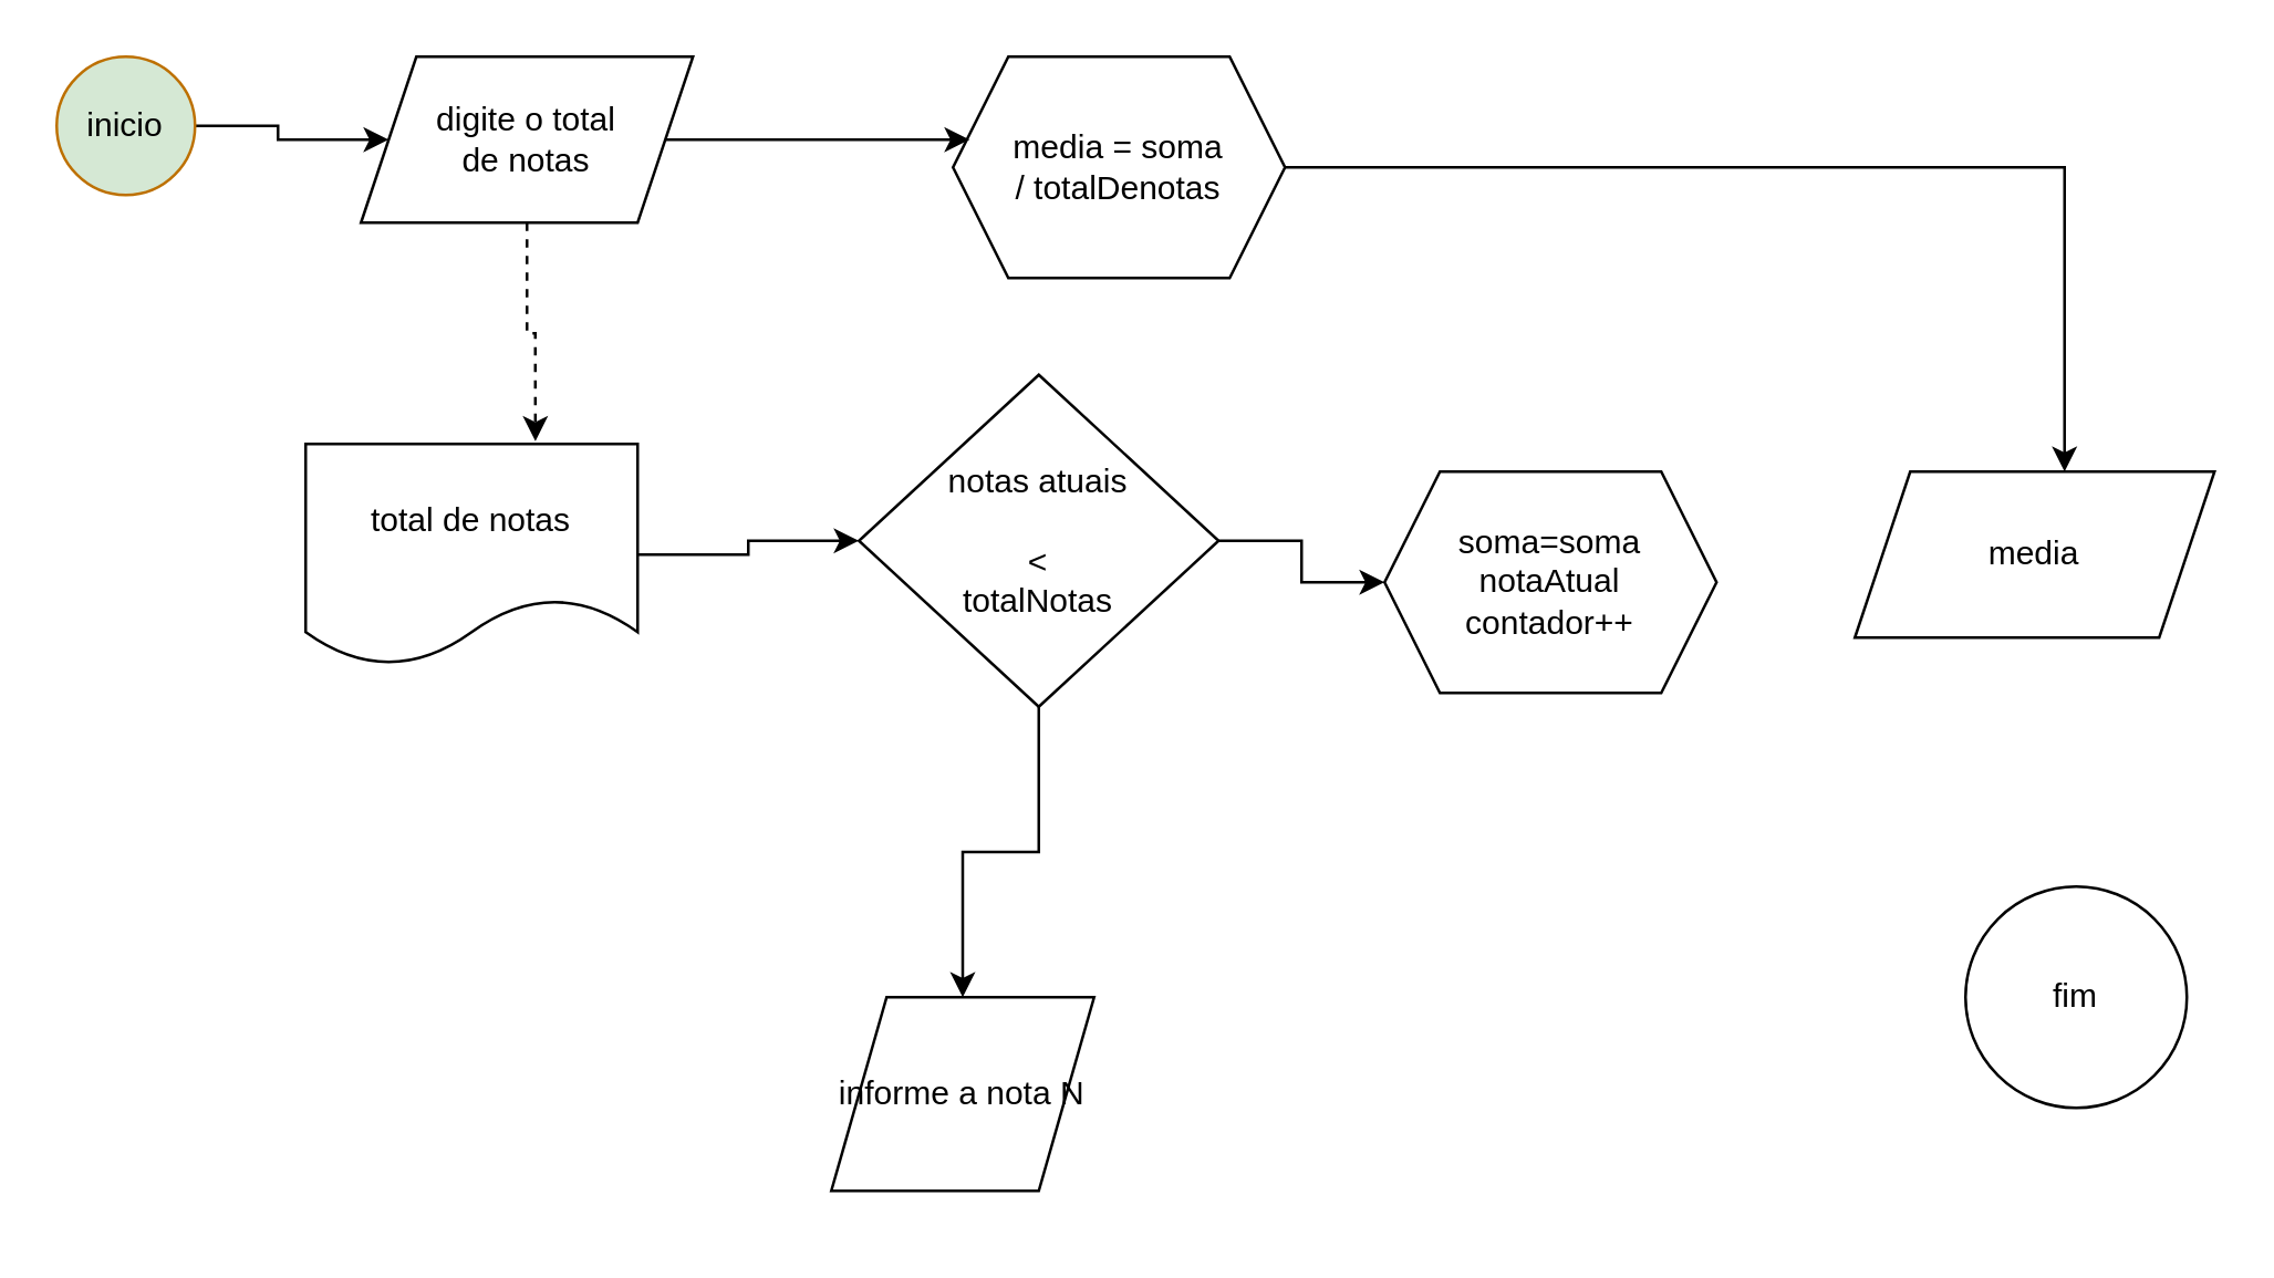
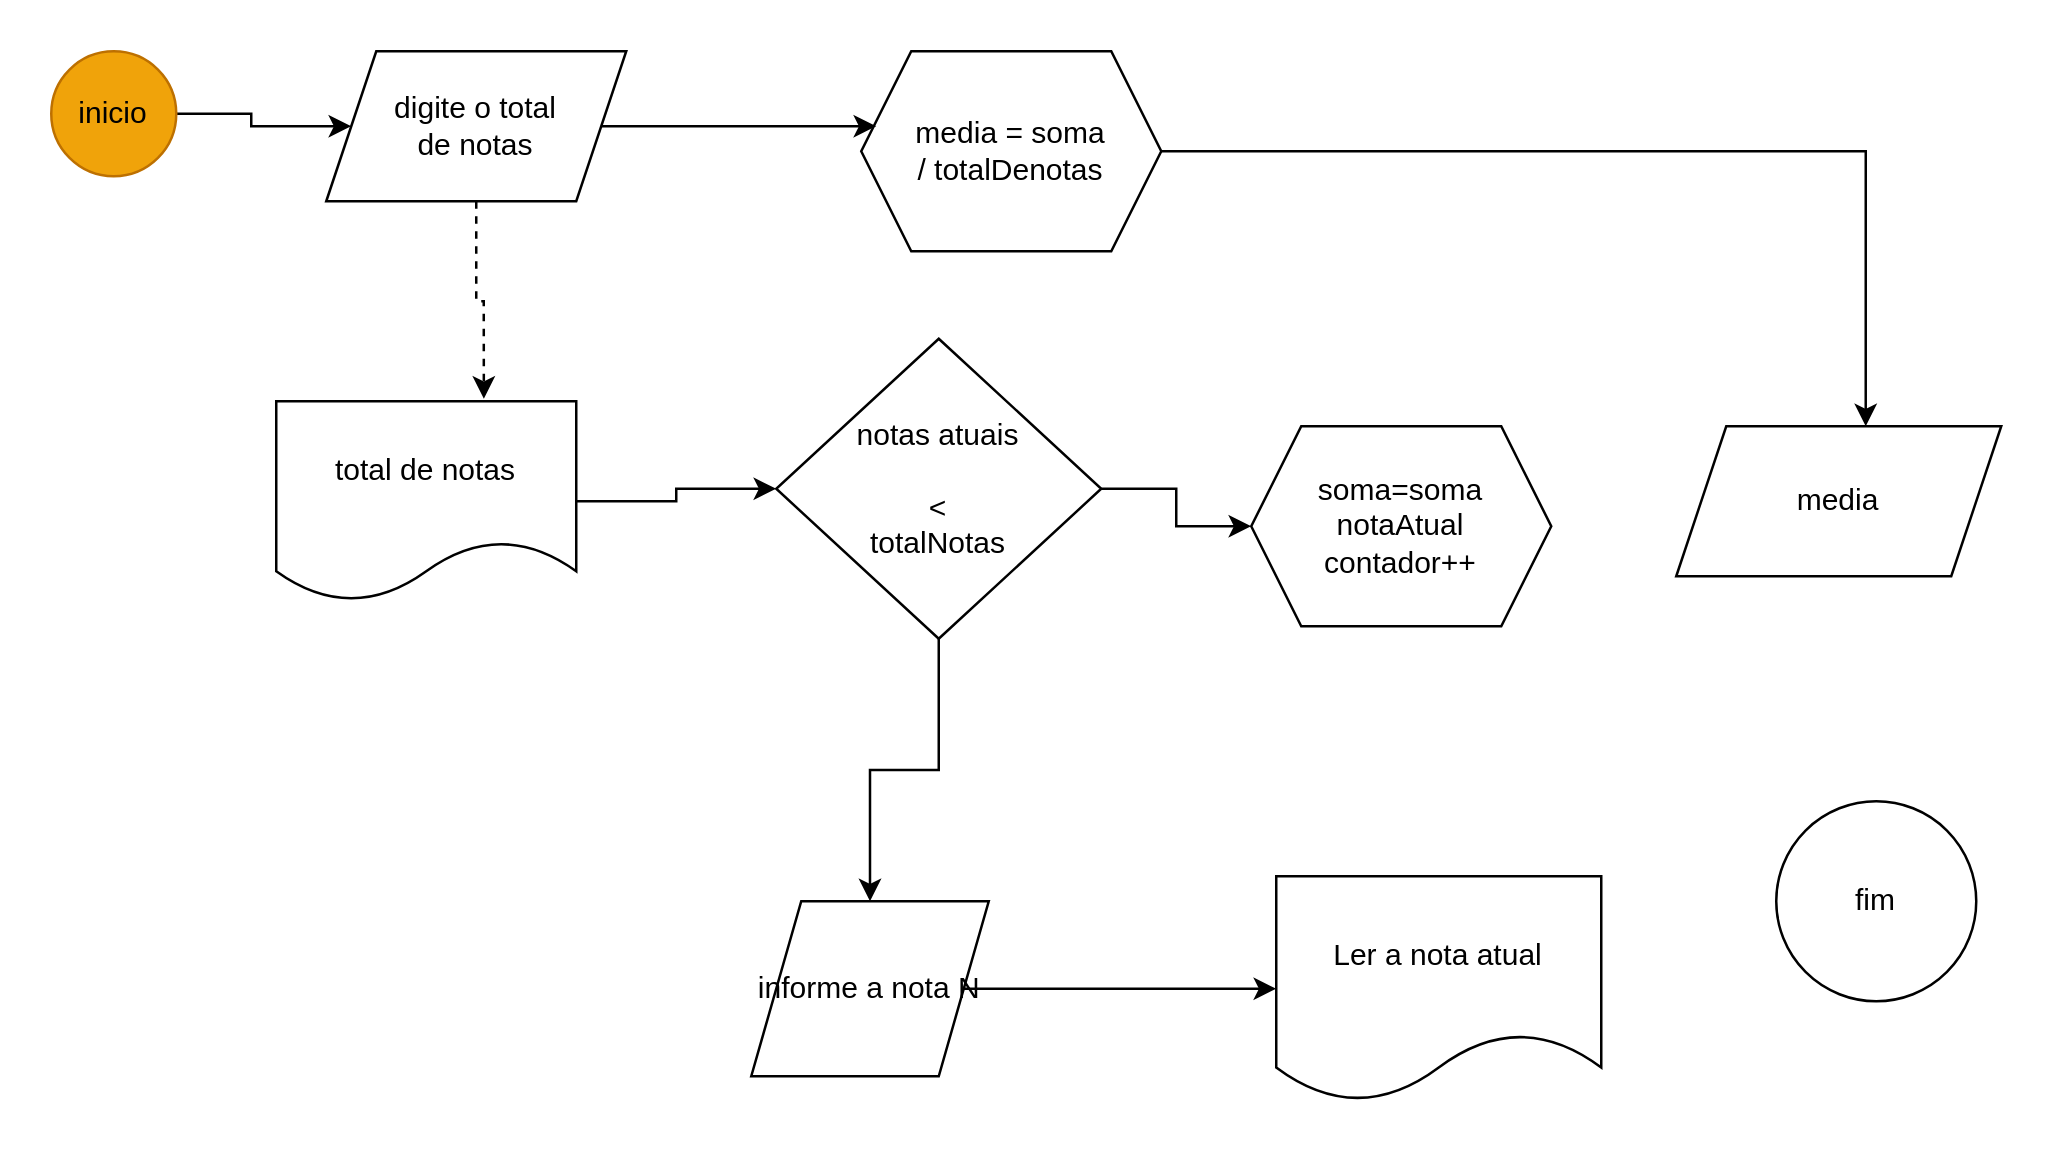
- <mxCell id="3" value="inicio" style="ellipse;whiteSpace=wrap;html=1;aspect=fixed;fillColor=#d5e8d4;fontColor=#000000;strokeColor=#BD7000;" vertex="1" parent="1"><mxGeometry x="20" y="20" width="50" height="50" as="geometry" /></mxCell>
+ <mxCell id="3" value="inicio" style="ellipse;whiteSpace=wrap;html=1;aspect=fixed;fillColor=#f0a30a;fontColor=#000000;strokeColor=#BD7000;" vertex="1" parent="1"><mxGeometry x="20" y="20" width="50" height="50" as="geometry" /></mxCell>
+ <mxCell id="12" style="edgeStyle=orthogonalEdgeStyle;rounded=0;orthogonalLoop=1;jettySize=auto;html=1;entryX=0;entryY=0.5;entryDx=0;entryDy=0;" edge="1" parent="1" source="13" target="14"><mxGeometry relative="1" as="geometry" /></mxCell>
+ <mxCell id="14" value="Ler a nota atual" style="shape=document;whiteSpace=wrap;html=1;boundedLbl=1;" vertex="1" parent="1"><mxGeometry x="510" y="350" width="130" height="90" as="geometry" /></mxCell>
